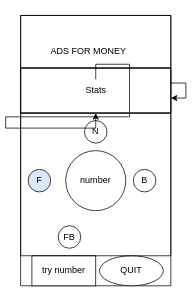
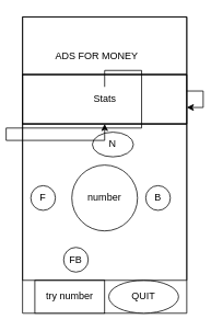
- <mxCell id="9" value="N" style="ellipse;whiteSpace=wrap;html=1;aspect=fixed;" vertex="1" parent="6"><mxGeometry x="85" y="10" width="30" height="30" as="geometry" /></mxCell>
+ <mxCell id="9" value="N" style="ellipse;whiteSpace=wrap;html=1;aspect=fixed;" vertex="1" parent="6"><mxGeometry x="85" y="10" width="50" height="30" as="geometry" /></mxCell>
- <mxCell id="8" value="F" style="ellipse;whiteSpace=wrap;html=1;aspect=fixed;fillColor=#dae8fc;" vertex="1" parent="6"><mxGeometry x="10" y="75" width="30" height="30" as="geometry" /></mxCell>
+ <mxCell id="8" value="F" style="ellipse;whiteSpace=wrap;html=1;aspect=fixed;" vertex="1" parent="6"><mxGeometry x="10" y="75" width="30" height="30" as="geometry" /></mxCell>
